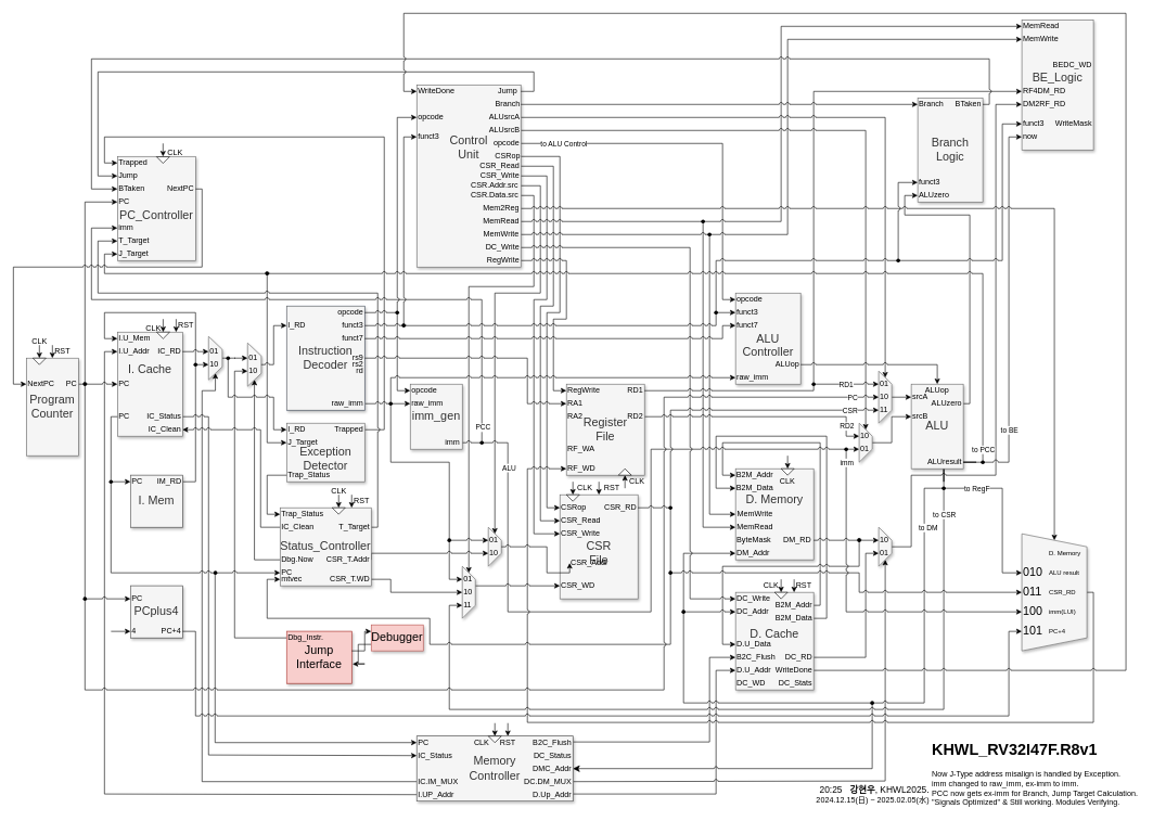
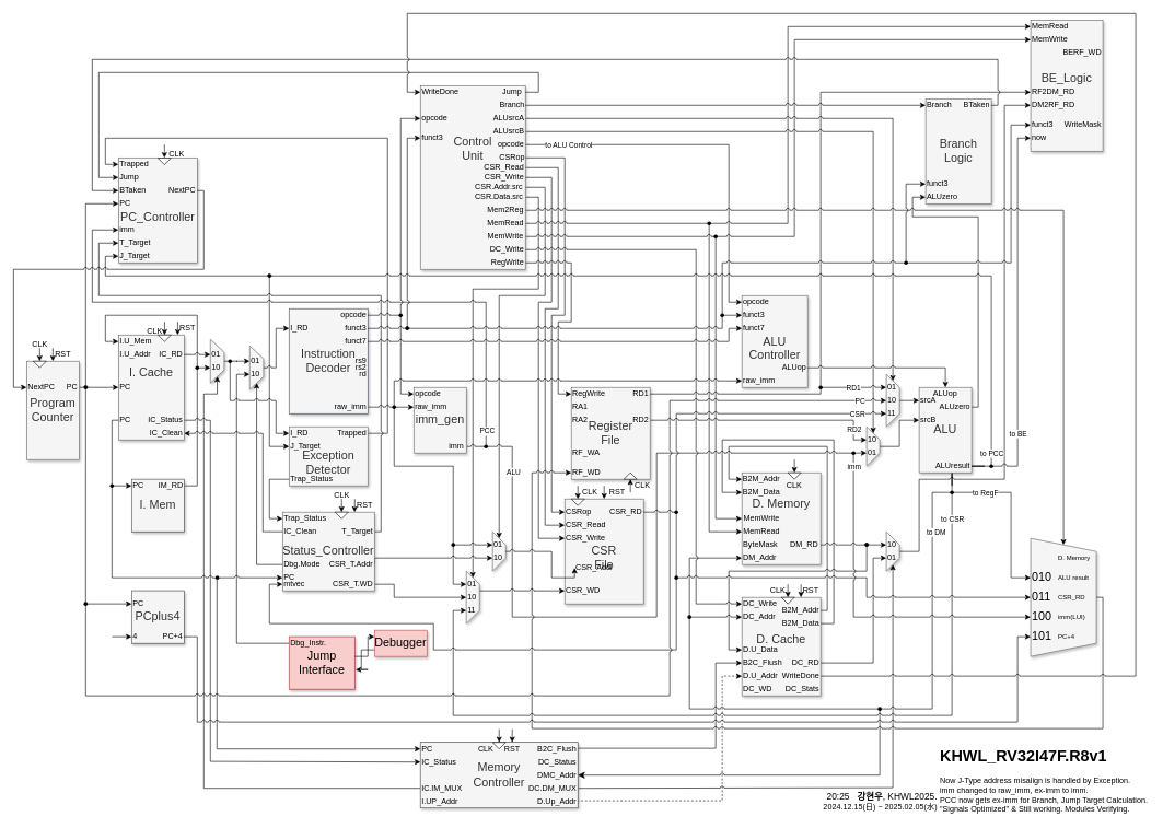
+ <mxCell id="175" value="BERF_WD" style="text;html=1;align=right;verticalAlign=middle;whiteSpace=wrap;rounded=0;container=0;" parent="171" vertex="1"><mxGeometry x="50" y="40" width="60" height="20" as="geometry" /></mxCell>
- <mxCell id="180" value="BEDC_WD" style="text;html=1;align=right;verticalAlign=middle;whiteSpace=wrap;rounded=0;container=0;" parent="171" vertex="1"><mxGeometry x="40" y="60" width="70" height="20" as="geometry" /></mxCell>
- <mxCell id="178" value="RF4DM_RD" style="text;html=1;align=left;verticalAlign=middle;whiteSpace=wrap;rounded=0;container=0;" parent="171" vertex="1"><mxGeometry y="100" width="70" height="20" as="geometry" /></mxCell>
+ <mxCell id="178" value="RF2DM_RD" style="text;html=1;align=left;verticalAlign=middle;whiteSpace=wrap;rounded=0;container=0;" parent="171" vertex="1"><mxGeometry y="100" width="70" height="20" as="geometry" /></mxCell>
- <mxCell id="156" style="edgeStyle=orthogonalEdgeStyle;rounded=0;orthogonalLoop=1;jettySize=auto;html=1;entryX=0;entryY=0.5;entryDx=0;entryDy=0;exitX=1;exitY=0.5;exitDx=0;exitDy=0;jumpStyle=arc;" parent="1" source="119" target="320" edge="1"><mxGeometry relative="1" as="geometry"><Array as="points"><mxPoint x="810" y="550" /><mxPoint x="810" y="620" /></Array></mxGeometry></mxCell>
- <mxCell id="374" value="Dbg.Now" style="text;html=1;align=left;verticalAlign=middle;whiteSpace=wrap;rounded=0;container=0;" parent="360" vertex="1"><mxGeometry y="100" width="60" height="20" as="geometry" /></mxCell>
+ <mxCell id="374" value="Dbg.Mode" style="text;html=1;align=left;verticalAlign=middle;whiteSpace=wrap;rounded=0;container=0;" parent="360" vertex="1"><mxGeometry y="100" width="60" height="20" as="geometry" /></mxCell>
- <mxCell id="27" style="edgeStyle=orthogonalEdgeStyle;rounded=0;orthogonalLoop=1;jettySize=auto;html=1;entryX=0;entryY=0.5;entryDx=0;entryDy=0;exitX=1;exitY=0.5;exitDx=0;exitDy=0;" parent="1" source="247" target="343" edge="1"><mxGeometry relative="1" as="geometry"><Array as="points"><mxPoint x="1100" y="1220" /><mxPoint x="1100" y="1030" /></Array></mxGeometry></mxCell>
+ <mxCell id="27" style="edgeStyle=orthogonalEdgeStyle;rounded=0;orthogonalLoop=1;jettySize=auto;html=1;entryX=0;entryY=0.5;entryDx=0;entryDy=0;exitX=1;exitY=0.5;exitDx=0;exitDy=0;dashed=1;" parent="1" source="247" target="343" edge="1"><mxGeometry relative="1" as="geometry"><Array as="points"><mxPoint x="1100" y="1220" /><mxPoint x="1100" y="1030" /></Array></mxGeometry></mxCell>
- <mxCell id="11" style="edgeStyle=orthogonalEdgeStyle;rounded=0;orthogonalLoop=1;jettySize=auto;html=1;entryX=0;entryY=0.5;entryDx=0;entryDy=0;jumpStyle=arc;exitX=0;exitY=0.5;exitDx=0;exitDy=0;" parent="1" source="242" target="58" edge="1"><mxGeometry relative="1" as="geometry"><Array as="points"><mxPoint x="160" y="1220" /><mxPoint x="160" y="540" /></Array></mxGeometry></mxCell>
